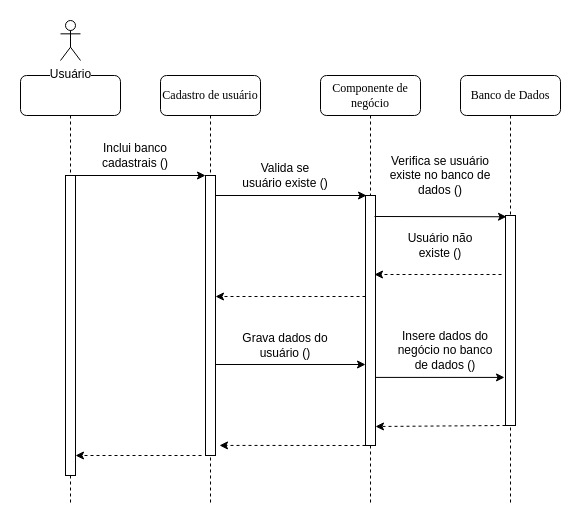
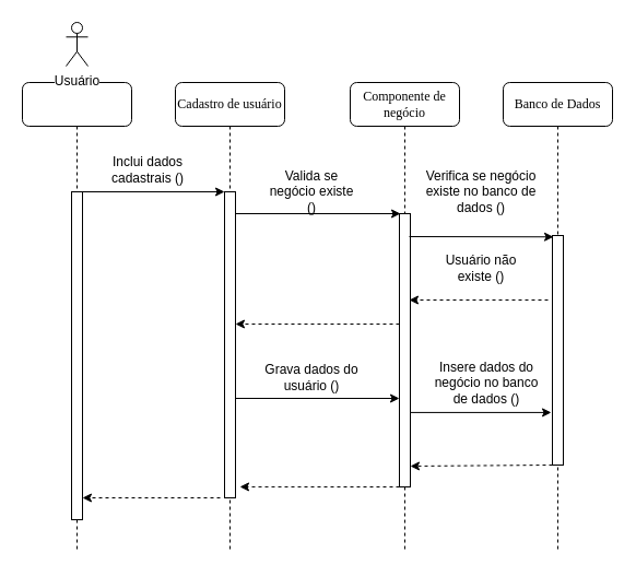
- <mxCell id="12" value="Inclui banco cadastrais ()" style="text;html=1;strokeColor=none;fillColor=none;align=center;verticalAlign=middle;whiteSpace=wrap;rounded=0;" vertex="1" parent="1"><mxGeometry x="75" y="145" width="120" height="20" as="geometry" /></mxCell>
+ <mxCell id="12" value="Inclui dados cadastrais ()" style="text;html=1;strokeColor=none;fillColor=none;align=center;verticalAlign=middle;whiteSpace=wrap;rounded=0;" vertex="1" parent="1"><mxGeometry x="75" y="145" width="120" height="20" as="geometry" /></mxCell>
- <mxCell id="14" value="Valida se usuário existe ()" style="text;html=1;strokeColor=none;fillColor=none;align=center;verticalAlign=middle;whiteSpace=wrap;rounded=0;" vertex="1" parent="1"><mxGeometry x="240" y="160" width="90" height="30" as="geometry" /></mxCell>
+ <mxCell id="14" value="Valida se negócio existe ()" style="text;html=1;strokeColor=none;fillColor=none;align=center;verticalAlign=middle;whiteSpace=wrap;rounded=0;" vertex="1" parent="1"><mxGeometry x="240" y="160" width="90" height="30" as="geometry" /></mxCell>
- <mxCell id="16" value="Verifica se usuário existe no banco de dados ()" style="text;html=1;strokeColor=none;fillColor=none;align=center;verticalAlign=middle;whiteSpace=wrap;rounded=0;" vertex="1" parent="1"><mxGeometry x="380" y="145" width="120" height="60" as="geometry" /></mxCell>
+ <mxCell id="16" value="Verifica se negócio existe no banco de dados ()" style="text;html=1;strokeColor=none;fillColor=none;align=center;verticalAlign=middle;whiteSpace=wrap;rounded=0;" vertex="1" parent="1"><mxGeometry x="380" y="145" width="120" height="60" as="geometry" /></mxCell>
